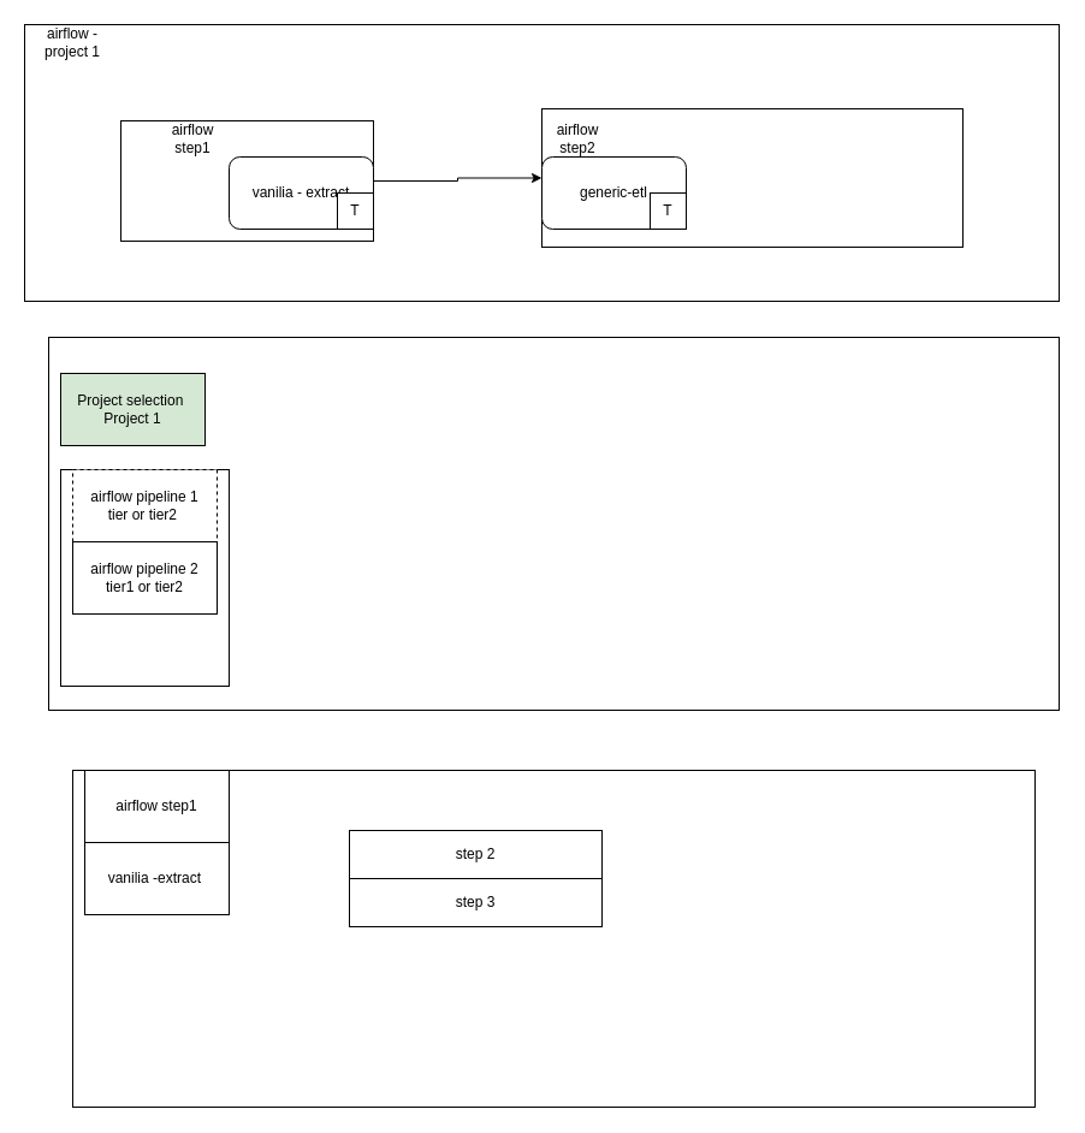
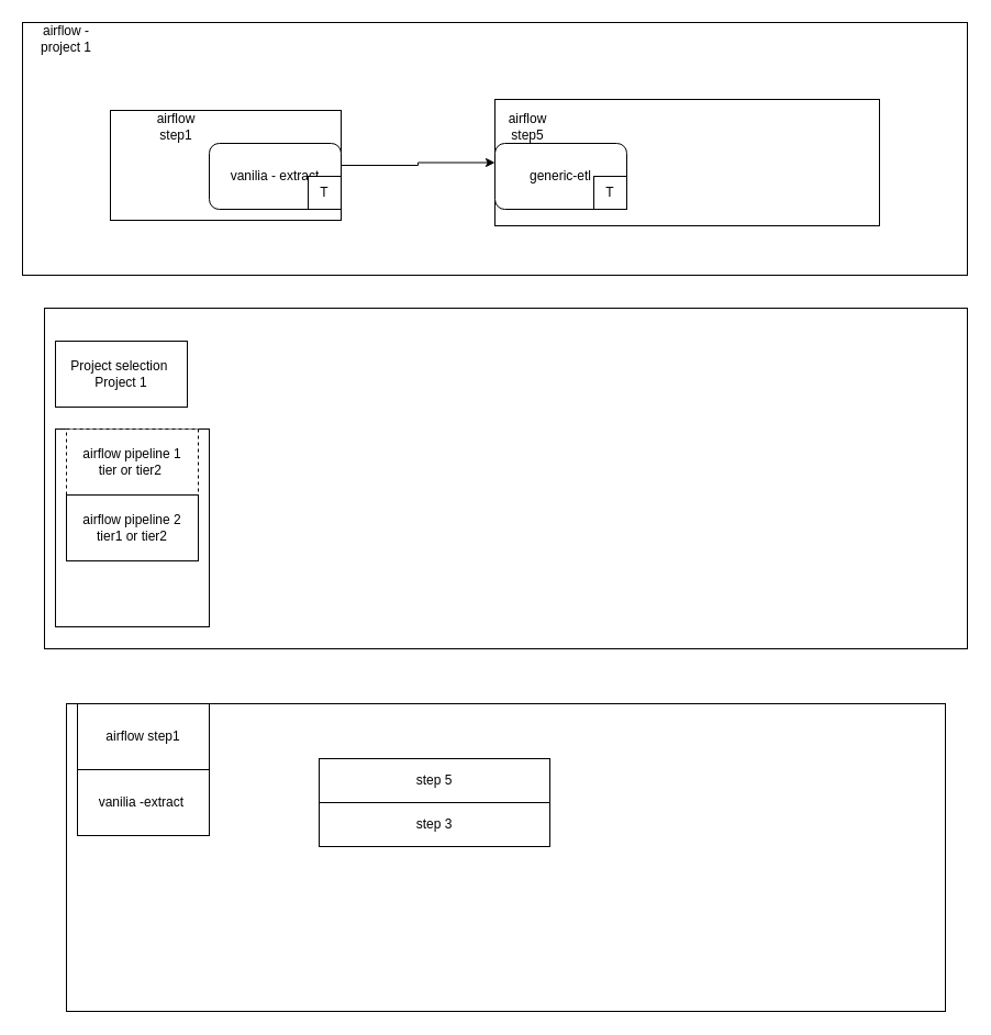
- <mxCell id="8" value="airflow step2" style="text;html=1;strokeColor=none;fillColor=none;align=center;verticalAlign=middle;whiteSpace=wrap;rounded=0;" vertex="1" parent="1"><mxGeometry x="450" y="100" width="60" height="30" as="geometry" /></mxCell>
+ <mxCell id="8" value="airflow step5" style="text;html=1;strokeColor=none;fillColor=none;align=center;verticalAlign=middle;whiteSpace=wrap;rounded=0;" vertex="1" parent="1"><mxGeometry x="450" y="100" width="60" height="30" as="geometry" /></mxCell>
- <mxCell id="14" value="Project selection&amp;nbsp;&lt;br&gt;Project 1" style="rounded=0;whiteSpace=wrap;html=1;fillColor=#d5e8d4;" vertex="1" parent="1"><mxGeometry x="50" y="310" width="120" height="60" as="geometry" /></mxCell>
+ <mxCell id="14" value="Project selection&amp;nbsp;&lt;br&gt;Project 1" style="rounded=0;whiteSpace=wrap;html=1;" vertex="1" parent="1"><mxGeometry x="50" y="310" width="120" height="60" as="geometry" /></mxCell>
- <mxCell id="21" value="step 2" style="rounded=0;whiteSpace=wrap;html=1;" vertex="1" parent="1"><mxGeometry x="290" y="690" width="210" height="40" as="geometry" /></mxCell>
+ <mxCell id="21" value="step 5" style="rounded=0;whiteSpace=wrap;html=1;" vertex="1" parent="1"><mxGeometry x="290" y="690" width="210" height="40" as="geometry" /></mxCell>
